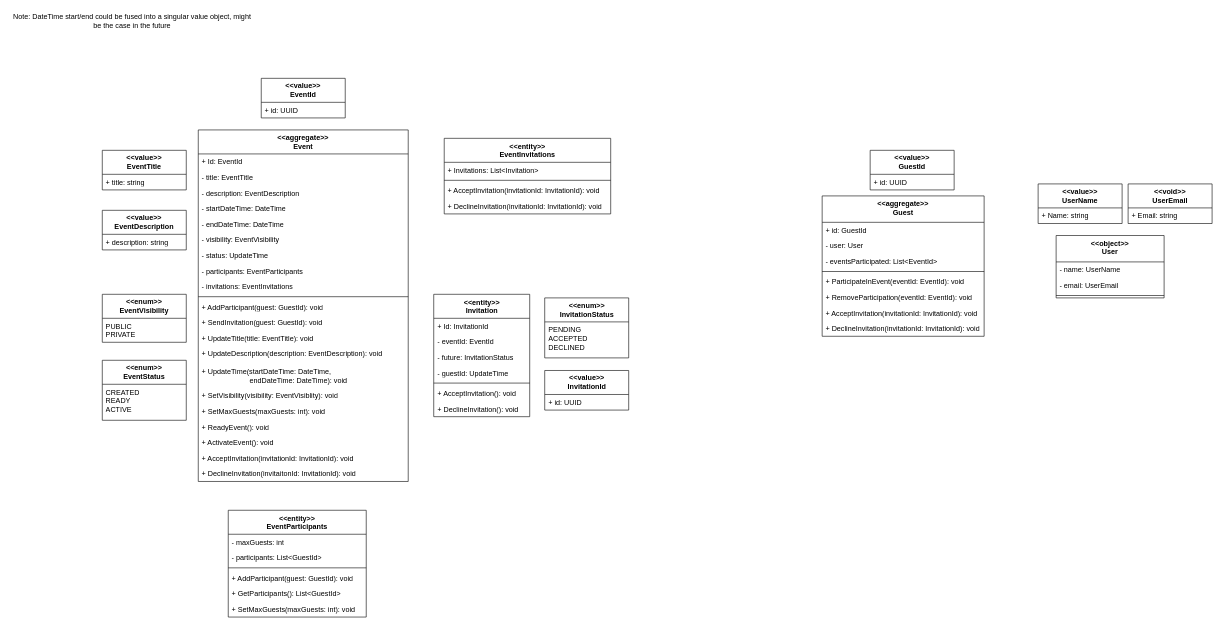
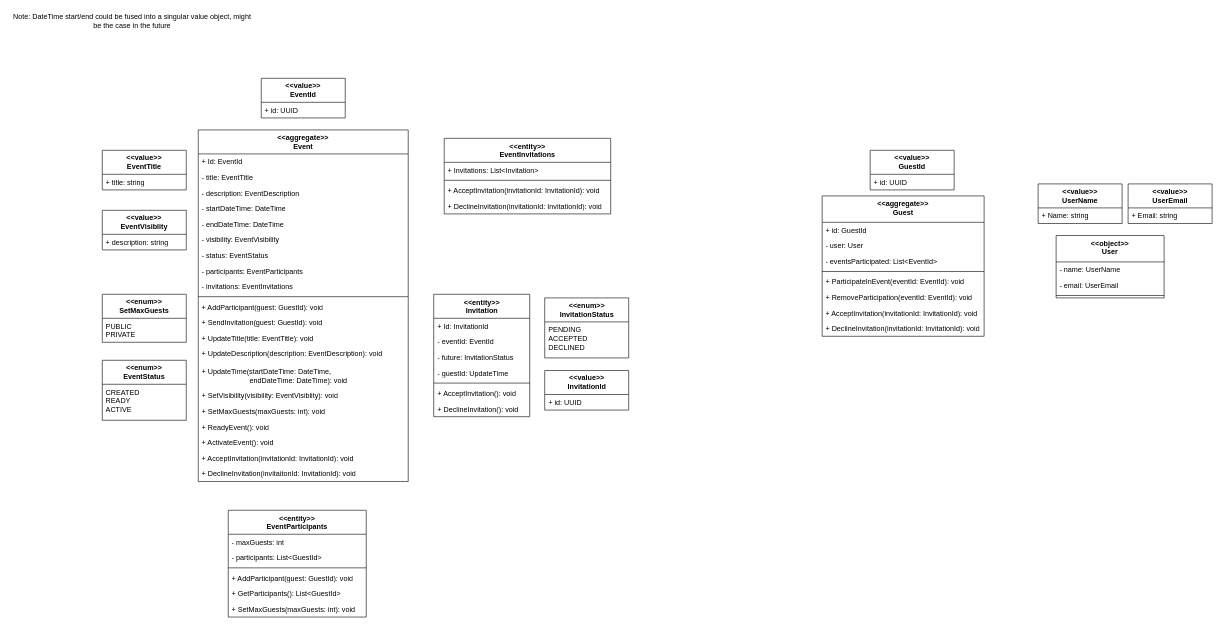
- <mxCell id="76" value="&lt;b&gt;&amp;lt;&amp;lt;void&amp;gt;&amp;gt;&lt;/b&gt;&lt;div&gt;&lt;b&gt;UserEmail&lt;/b&gt;&lt;/div&gt;" style="swimlane;fontStyle=0;childLayout=stackLayout;horizontal=1;startSize=40;fillColor=none;horizontalStack=0;resizeParent=1;resizeParentMax=0;resizeLast=0;collapsible=1;marginBottom=0;whiteSpace=wrap;html=1;" vertex="1" parent="1"><mxGeometry x="1880" y="306" width="140" height="66" as="geometry" /></mxCell>
+ <mxCell id="76" value="&lt;b&gt;&amp;lt;&amp;lt;value&amp;gt;&amp;gt;&lt;/b&gt;&lt;div&gt;&lt;b&gt;UserEmail&lt;/b&gt;&lt;/div&gt;" style="swimlane;fontStyle=0;childLayout=stackLayout;horizontal=1;startSize=40;fillColor=none;horizontalStack=0;resizeParent=1;resizeParentMax=0;resizeLast=0;collapsible=1;marginBottom=0;whiteSpace=wrap;html=1;" vertex="1" parent="1"><mxGeometry x="1880" y="306" width="140" height="66" as="geometry" /></mxCell>
- <mxCell id="28" value="&lt;b&gt;&amp;lt;&amp;lt;value&amp;gt;&amp;gt;&lt;/b&gt;&lt;div&gt;&lt;b&gt;EventDescription&lt;/b&gt;&lt;/div&gt;" style="swimlane;fontStyle=0;childLayout=stackLayout;horizontal=1;startSize=40;fillColor=none;horizontalStack=0;resizeParent=1;resizeParentMax=0;resizeLast=0;collapsible=1;marginBottom=0;whiteSpace=wrap;html=1;" vertex="1" parent="1"><mxGeometry x="170" y="350" width="140" height="66" as="geometry" /></mxCell>
+ <mxCell id="28" value="&lt;b&gt;&amp;lt;&amp;lt;value&amp;gt;&amp;gt;&lt;/b&gt;&lt;div&gt;&lt;b&gt;EventVisiblity&lt;/b&gt;&lt;/div&gt;" style="swimlane;fontStyle=0;childLayout=stackLayout;horizontal=1;startSize=40;fillColor=none;horizontalStack=0;resizeParent=1;resizeParentMax=0;resizeLast=0;collapsible=1;marginBottom=0;whiteSpace=wrap;html=1;" vertex="1" parent="1"><mxGeometry x="170" y="350" width="140" height="66" as="geometry" /></mxCell>
- <mxCell id="9" value="- status: UpdateTime" style="text;strokeColor=none;fillColor=none;align=left;verticalAlign=top;spacingLeft=4;spacingRight=4;overflow=hidden;rotatable=0;points=[[0,0.5],[1,0.5]];portConstraint=eastwest;whiteSpace=wrap;html=1;" vertex="1" parent="2"><mxGeometry y="196" width="350" height="26" as="geometry" /></mxCell>
+ <mxCell id="9" value="- status: EventStatus" style="text;strokeColor=none;fillColor=none;align=left;verticalAlign=top;spacingLeft=4;spacingRight=4;overflow=hidden;rotatable=0;points=[[0,0.5],[1,0.5]];portConstraint=eastwest;whiteSpace=wrap;html=1;" vertex="1" parent="2"><mxGeometry y="196" width="350" height="26" as="geometry" /></mxCell>
- <mxCell id="30" value="&lt;b&gt;&amp;lt;&amp;lt;enum&amp;gt;&amp;gt;&lt;/b&gt;&lt;div&gt;&lt;b&gt;EventVisibility&lt;/b&gt;&lt;/div&gt;" style="swimlane;fontStyle=0;childLayout=stackLayout;horizontal=1;startSize=40;fillColor=none;horizontalStack=0;resizeParent=1;resizeParentMax=0;resizeLast=0;collapsible=1;marginBottom=0;whiteSpace=wrap;html=1;" vertex="1" parent="1"><mxGeometry x="170" y="490" width="140" height="80" as="geometry" /></mxCell>
+ <mxCell id="30" value="&lt;b&gt;&amp;lt;&amp;lt;enum&amp;gt;&amp;gt;&lt;/b&gt;&lt;div&gt;&lt;b&gt;SetMaxGuests&lt;/b&gt;&lt;/div&gt;" style="swimlane;fontStyle=0;childLayout=stackLayout;horizontal=1;startSize=40;fillColor=none;horizontalStack=0;resizeParent=1;resizeParentMax=0;resizeLast=0;collapsible=1;marginBottom=0;whiteSpace=wrap;html=1;" vertex="1" parent="1"><mxGeometry x="170" y="490" width="140" height="80" as="geometry" /></mxCell>
